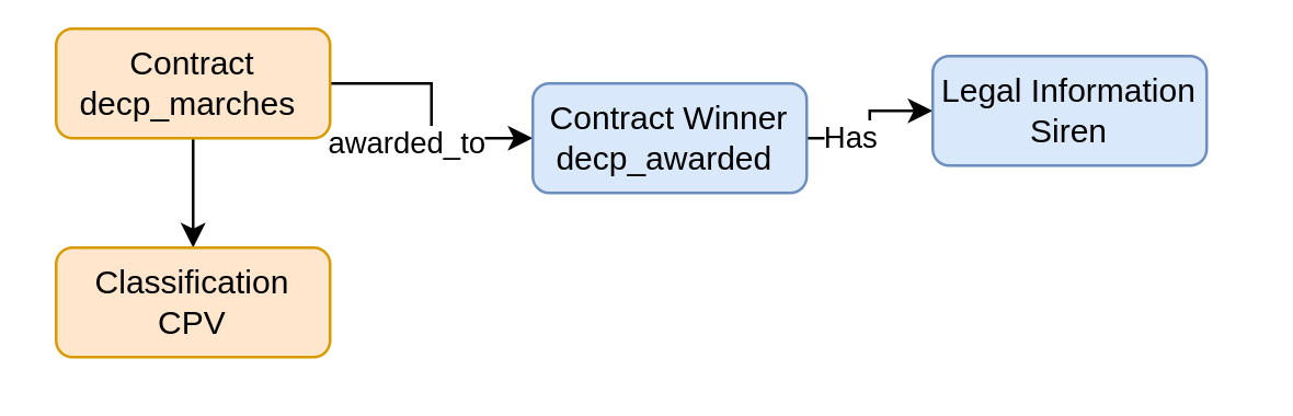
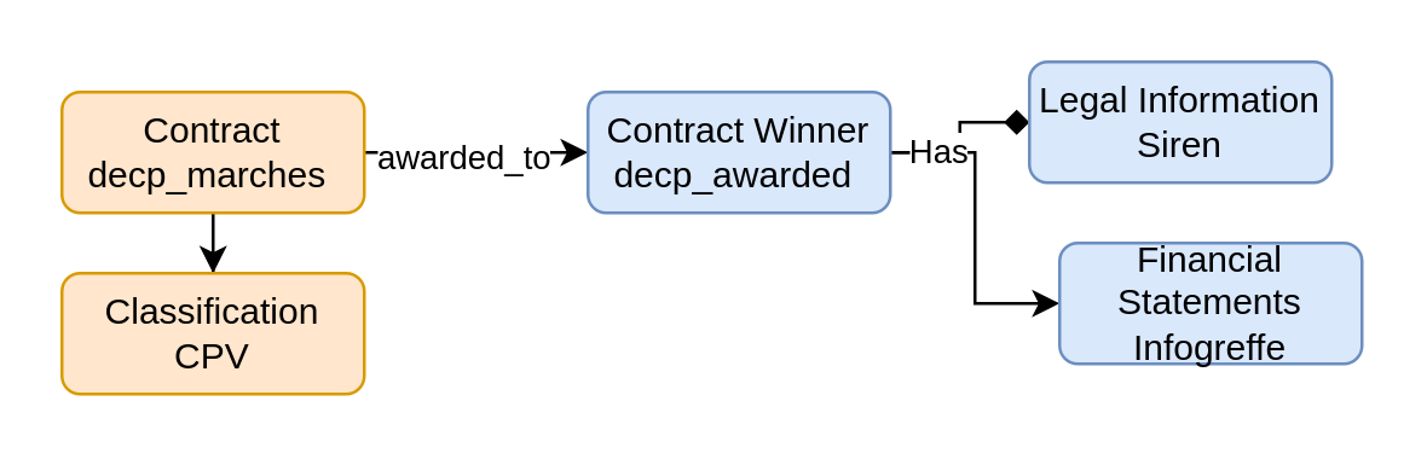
- <mxCell id="5" value="Contract&lt;br&gt;decp_marches&amp;nbsp;" style="rounded=1;whiteSpace=wrap;html=1;fillColor=#ffe6cc;strokeColor=#d79b00;" vertex="1" parent="1"><mxGeometry x="20" y="10" width="100" height="40" as="geometry" /></mxCell>
+ <mxCell id="5" value="Contract&lt;br&gt;decp_marches&amp;nbsp;" style="rounded=1;whiteSpace=wrap;html=1;fillColor=#ffe6cc;strokeColor=#d79b00;" vertex="1" parent="1"><mxGeometry x="20" y="30" width="100" height="40" as="geometry" /></mxCell>
- <mxCell id="7" style="edgeStyle=orthogonalEdgeStyle;rounded=0;orthogonalLoop=1;jettySize=auto;html=1;" edge="1" parent="1" source="9" target="10"><mxGeometry relative="1" as="geometry" /></mxCell>
+ <mxCell id="7" style="edgeStyle=orthogonalEdgeStyle;rounded=0;orthogonalLoop=1;jettySize=auto;html=1;endArrow=diamond;" edge="1" parent="1" source="9" target="10"><mxGeometry relative="1" as="geometry" /></mxCell>
+ <mxCell id="6" style="edgeStyle=orthogonalEdgeStyle;rounded=0;orthogonalLoop=1;jettySize=auto;html=1;entryX=0;entryY=0.5;entryDx=0;entryDy=0;" edge="1" parent="1" source="9" target="11"><mxGeometry relative="1" as="geometry" /></mxCell>
+ <mxCell id="11" value="Financial Statements&lt;br&gt;Infogreffe" style="rounded=1;whiteSpace=wrap;html=1;fillColor=#dae8fc;strokeColor=#6c8ebf;" vertex="1" parent="1"><mxGeometry x="350" y="80" width="100" height="40" as="geometry" /></mxCell>
